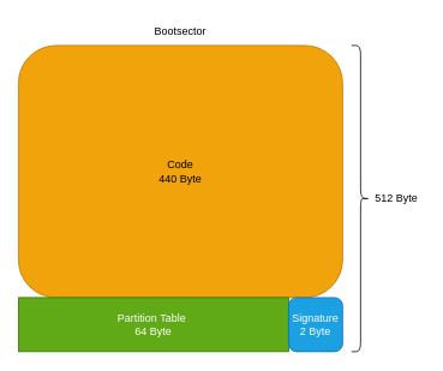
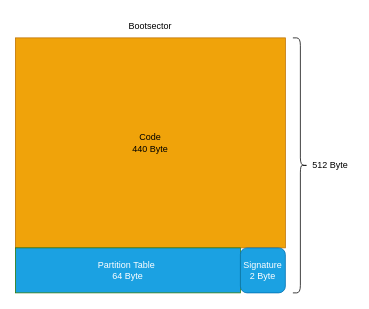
- <mxCell id="2" value="&lt;div&gt;Code&lt;/div&gt;&lt;div&gt;440 Byte&lt;/div&gt;" style="whiteSpace=wrap;html=1;fillColor=#f0a30a;fontColor=#000000;strokeColor=#BD7000;rounded=1;" vertex="1" parent="1"><mxGeometry x="20" y="50" width="360" height="280" as="geometry" /></mxCell>
+ <mxCell id="2" value="&lt;div&gt;Code&lt;/div&gt;&lt;div&gt;440 Byte&lt;/div&gt;" style="rounded=0;whiteSpace=wrap;html=1;fillColor=#f0a30a;fontColor=#000000;strokeColor=#BD7000;" vertex="1" parent="1"><mxGeometry x="20" y="50" width="360" height="280" as="geometry" /></mxCell>
- <mxCell id="3" value="&lt;div&gt;Partition Table&amp;nbsp;&lt;/div&gt;&lt;div&gt;64 Byte&lt;/div&gt;" style="rounded=0;whiteSpace=wrap;html=1;fillColor=#60a917;fontColor=#ffffff;strokeColor=#2D7600;" vertex="1" parent="1"><mxGeometry x="20" y="330" width="300" height="60" as="geometry" /></mxCell>
+ <mxCell id="3" value="&lt;div&gt;Partition Table&amp;nbsp;&lt;/div&gt;&lt;div&gt;64 Byte&lt;/div&gt;" style="rounded=0;whiteSpace=wrap;html=1;fillColor=#1ba1e2;fontColor=#ffffff;strokeColor=#2D7600;" vertex="1" parent="1"><mxGeometry x="20" y="330" width="300" height="60" as="geometry" /></mxCell>
